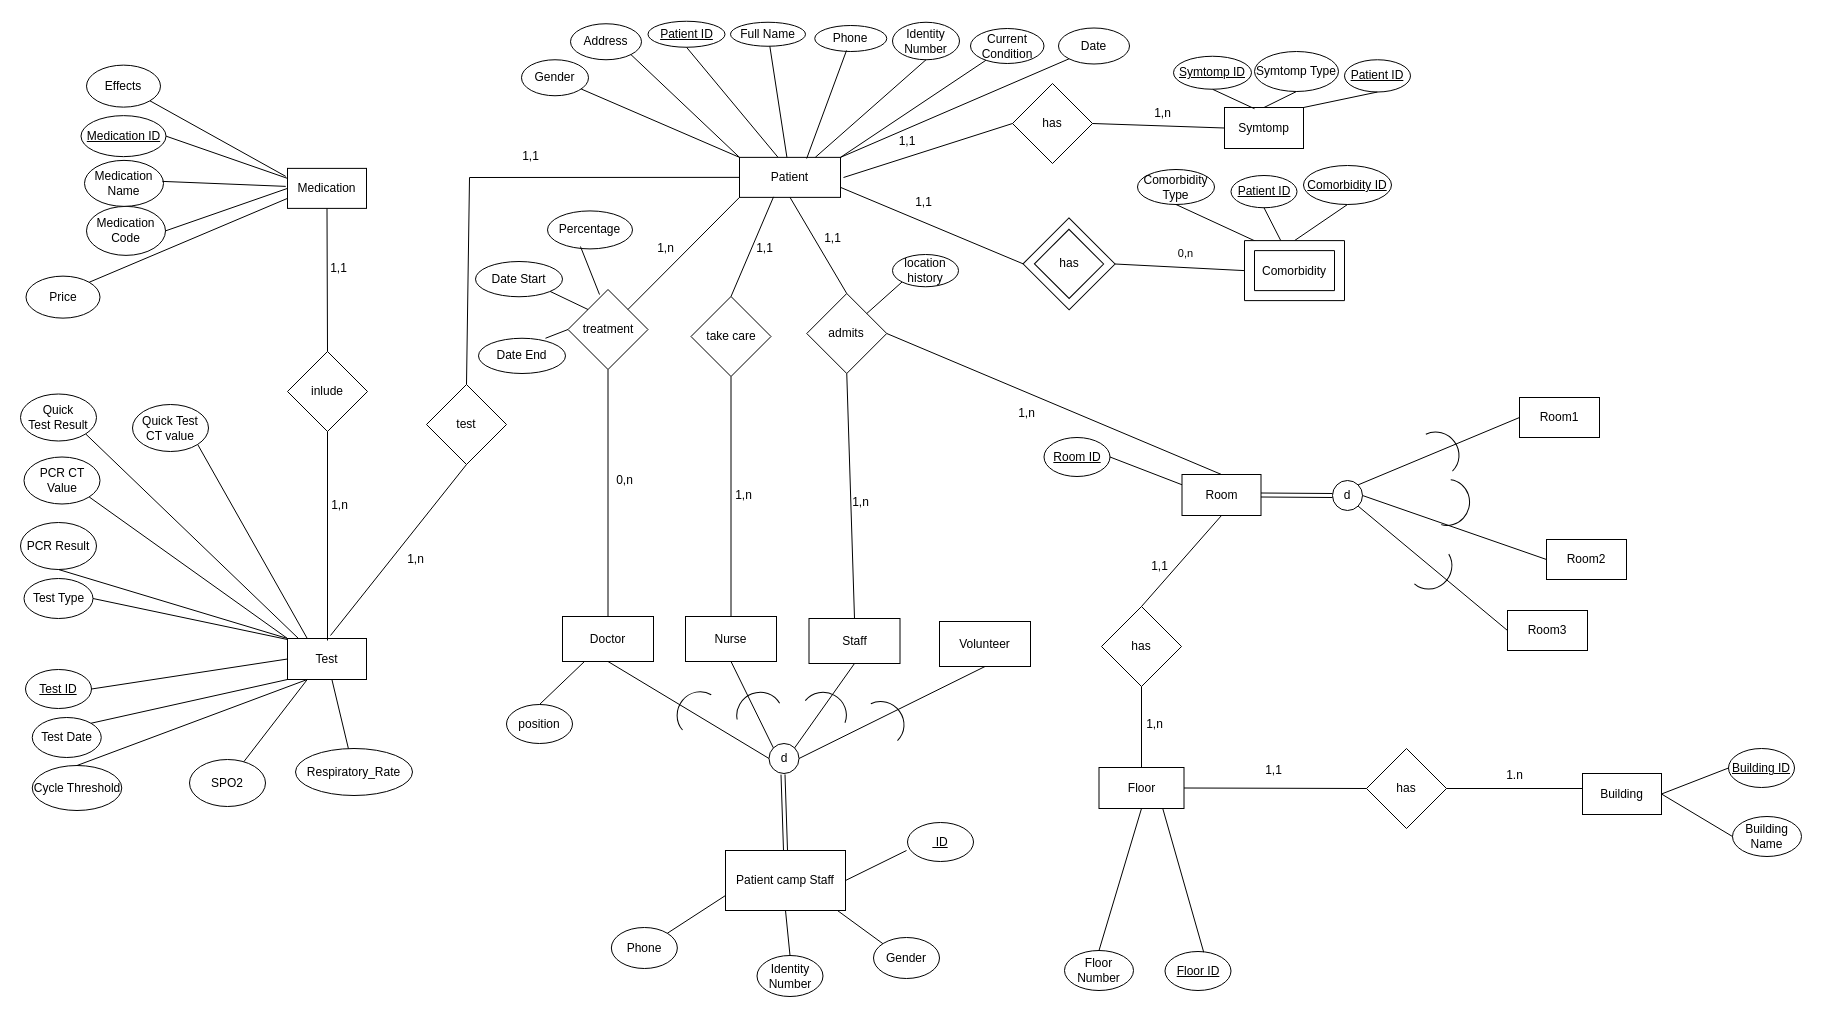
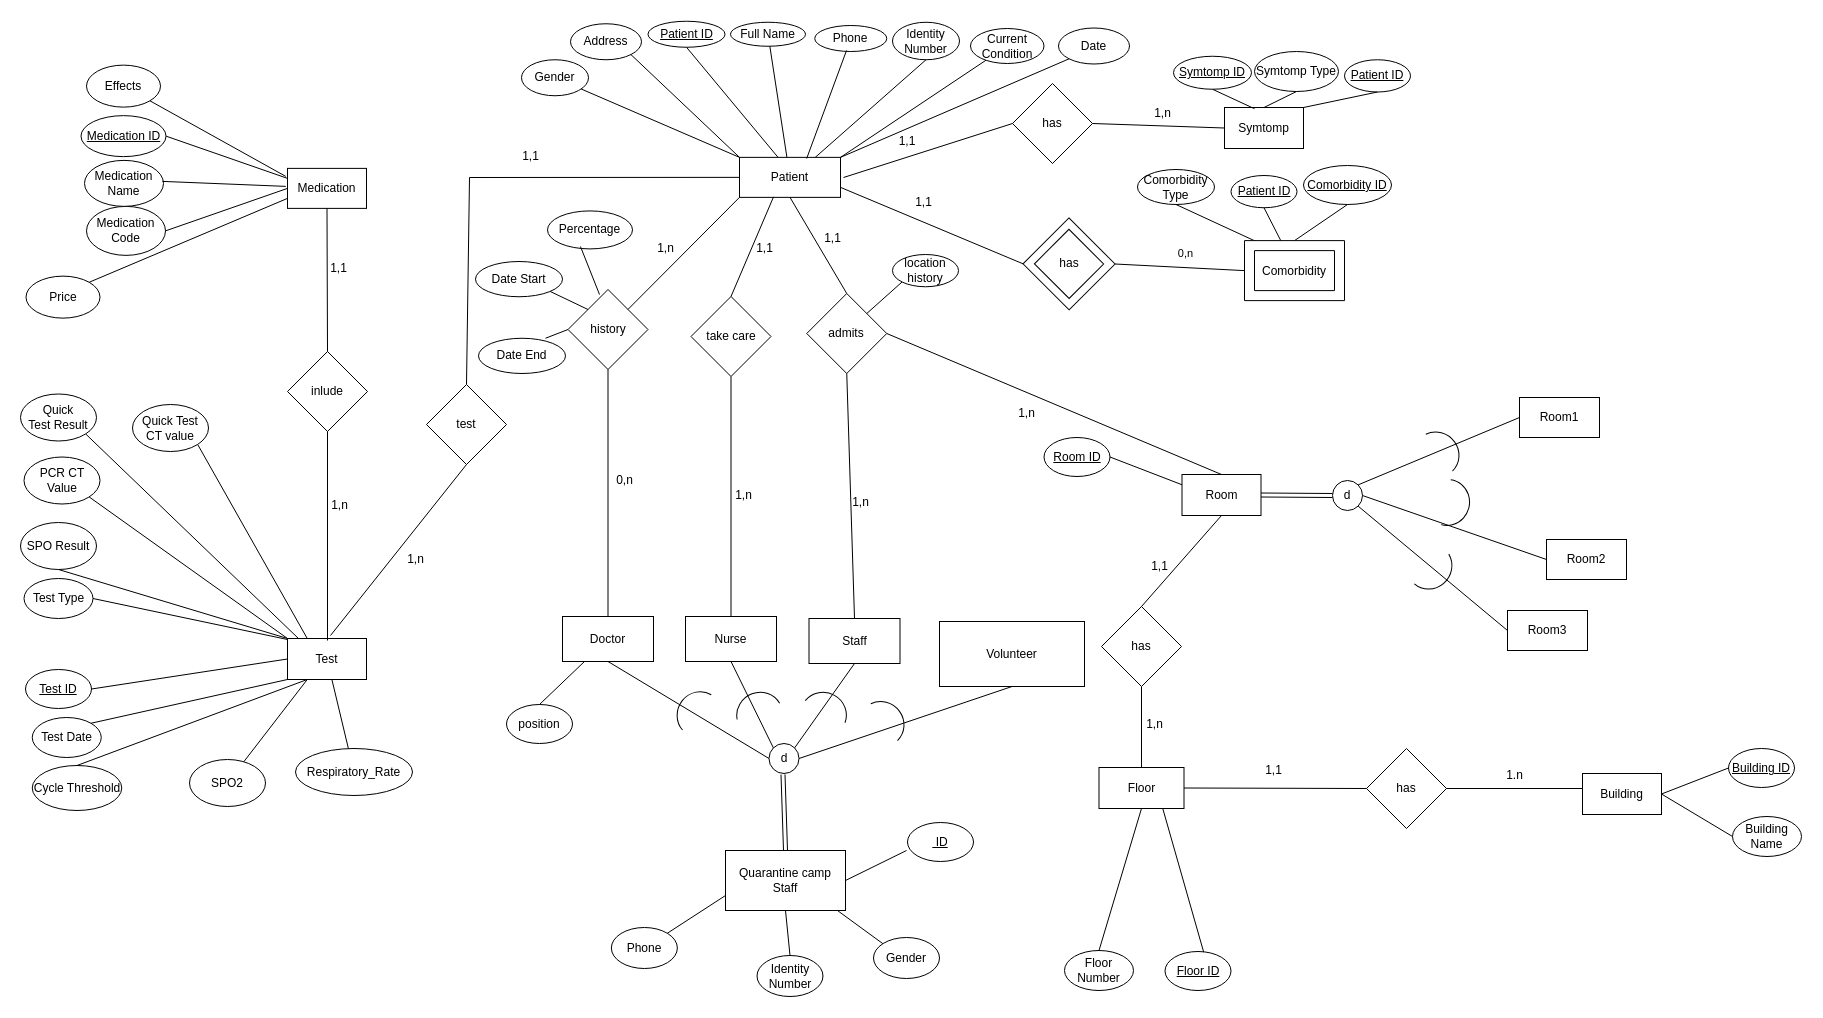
- <mxCell id="100" value="treatment" style="rhombus;whiteSpace=wrap;html=1;" parent="1" vertex="1"><mxGeometry x="567.5" y="289" width="80" height="80" as="geometry" /></mxCell>
+ <mxCell id="100" value="history" style="rhombus;whiteSpace=wrap;html=1;" parent="1" vertex="1"><mxGeometry x="567.5" y="289" width="80" height="80" as="geometry" /></mxCell>
- <mxCell id="28" value="PCR Result" style="ellipse;whiteSpace=wrap;html=1;" parent="1" vertex="1"><mxGeometry x="20" y="522" width="76" height="47" as="geometry" /></mxCell>
+ <mxCell id="28" value="SPO Result" style="ellipse;whiteSpace=wrap;html=1;" parent="1" vertex="1"><mxGeometry x="20" y="522" width="76" height="47" as="geometry" /></mxCell>
- <mxCell id="90" value="Volunteer" style="rounded=0;whiteSpace=wrap;html=1;" parent="1" vertex="1"><mxGeometry x="939" y="621" width="91" height="45" as="geometry" /></mxCell>
+ <mxCell id="90" value="Volunteer" style="rounded=0;whiteSpace=wrap;html=1;" parent="1" vertex="1"><mxGeometry x="939" y="621" width="145" height="65" as="geometry" /></mxCell>
- <mxCell id="85" value="Patient camp Staff" style="rounded=0;whiteSpace=wrap;html=1;" parent="1" vertex="1"><mxGeometry x="725" y="850" width="120" height="60" as="geometry" /></mxCell>
+ <mxCell id="85" value="Quarantine camp Staff" style="rounded=0;whiteSpace=wrap;html=1;" parent="1" vertex="1"><mxGeometry x="725" y="850" width="120" height="60" as="geometry" /></mxCell>
